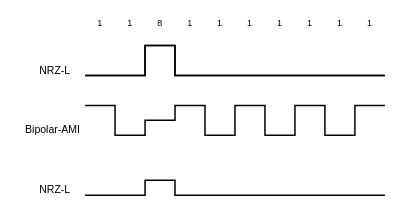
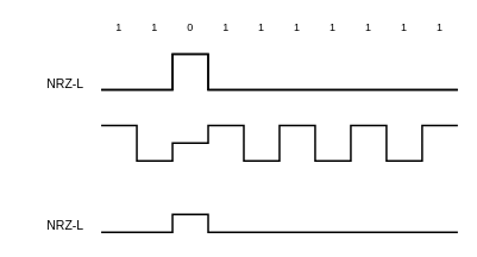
- <mxCell id="5" value="8" style="text;html=1;strokeColor=none;fillColor=none;align=center;verticalAlign=middle;whiteSpace=wrap;rounded=0;" vertex="1" parent="1"><mxGeometry x="193" y="20" width="40" height="20" as="geometry" /></mxCell>
+ <mxCell id="5" value="0" style="text;html=1;strokeColor=none;fillColor=none;align=center;verticalAlign=middle;whiteSpace=wrap;rounded=0;" vertex="1" parent="1"><mxGeometry x="193" y="20" width="40" height="20" as="geometry" /></mxCell>
- <mxCell id="17" value="&lt;font style=&quot;font-size: 14px&quot;&gt;Bipolar-AMI&lt;/font&gt;" style="text;html=1;strokeColor=none;fillColor=none;align=center;verticalAlign=middle;whiteSpace=wrap;rounded=0;" vertex="1" parent="1"><mxGeometry x="20" y="160" width="100" height="26" as="geometry" /></mxCell>
